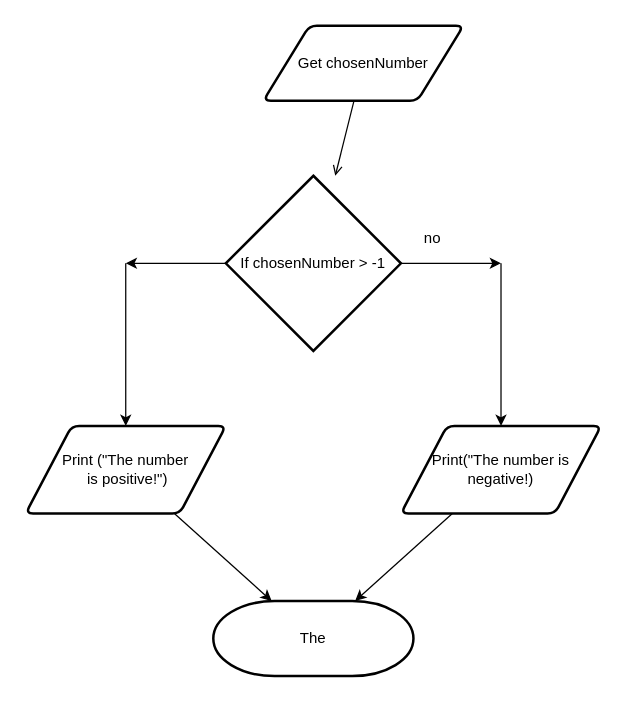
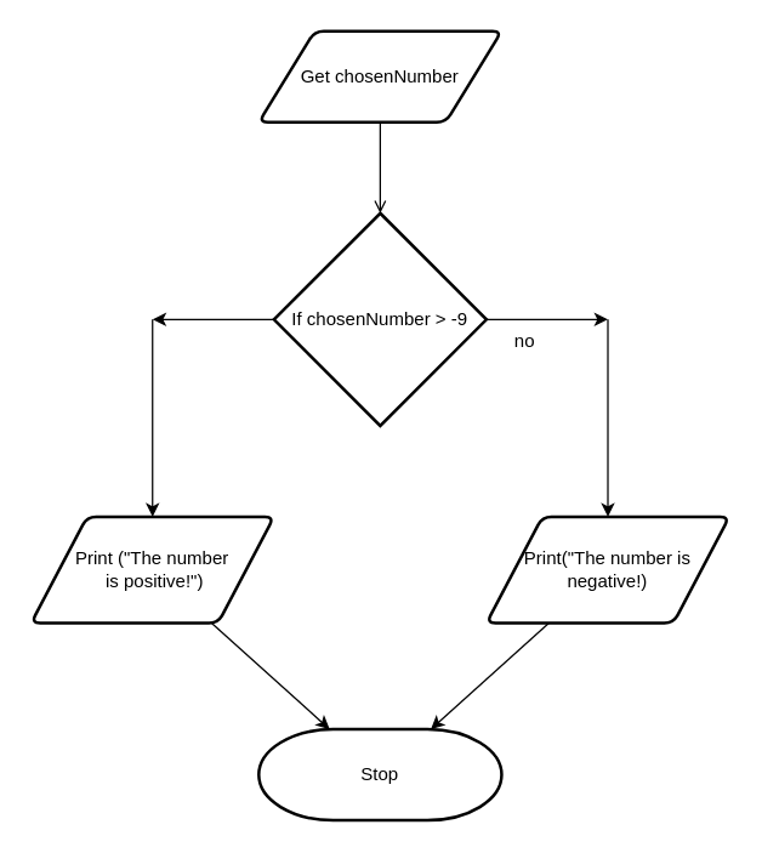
- <mxCell id="3" value="Get chosenNumber" style="shape=parallelogram;html=1;strokeWidth=2;perimeter=parallelogramPerimeter;whiteSpace=wrap;rounded=1;arcSize=12;size=0.23;" parent="1" vertex="1"><mxGeometry x="210" y="20" width="160" height="60" as="geometry" /></mxCell>
+ <mxCell id="3" value="Get chosenNumber" style="shape=parallelogram;html=1;strokeWidth=2;perimeter=parallelogramPerimeter;whiteSpace=wrap;rounded=1;arcSize=12;size=0.23;" parent="1" vertex="1"><mxGeometry x="170" y="20" width="160" height="60" as="geometry" /></mxCell>
- <mxCell id="11" value="no&lt;br&gt;" style="text;html=1;align=center;verticalAlign=middle;resizable=0;points=[];autosize=1;strokeColor=none;fillColor=none;" parent="1" vertex="1"><mxGeometry x="330" y="180" width="30" height="20" as="geometry" /></mxCell>
+ <mxCell id="11" value="no&lt;br&gt;" style="text;html=1;align=center;verticalAlign=middle;resizable=0;points=[];autosize=1;strokeColor=none;fillColor=none;" parent="1" vertex="1"><mxGeometry x="330" y="215" width="30" height="20" as="geometry" /></mxCell>
- <mxCell id="6" value="If chosenNumber &amp;gt; -1" style="strokeWidth=2;html=1;shape=mxgraph.flowchart.decision;whiteSpace=wrap;" parent="1" vertex="1"><mxGeometry x="180" y="140" width="140" height="140" as="geometry" /></mxCell>
+ <mxCell id="6" value="If chosenNumber &amp;gt; -9" style="strokeWidth=2;html=1;shape=mxgraph.flowchart.decision;whiteSpace=wrap;" parent="1" vertex="1"><mxGeometry x="180" y="140" width="140" height="140" as="geometry" /></mxCell>
- <mxCell id="12" value="The" style="strokeWidth=2;html=1;shape=mxgraph.flowchart.terminator;whiteSpace=wrap;" parent="1" vertex="1"><mxGeometry x="170" y="480" width="160" height="60" as="geometry" /></mxCell>
+ <mxCell id="12" value="Stop" style="strokeWidth=2;html=1;shape=mxgraph.flowchart.terminator;whiteSpace=wrap;" parent="1" vertex="1"><mxGeometry x="170" y="480" width="160" height="60" as="geometry" /></mxCell>
